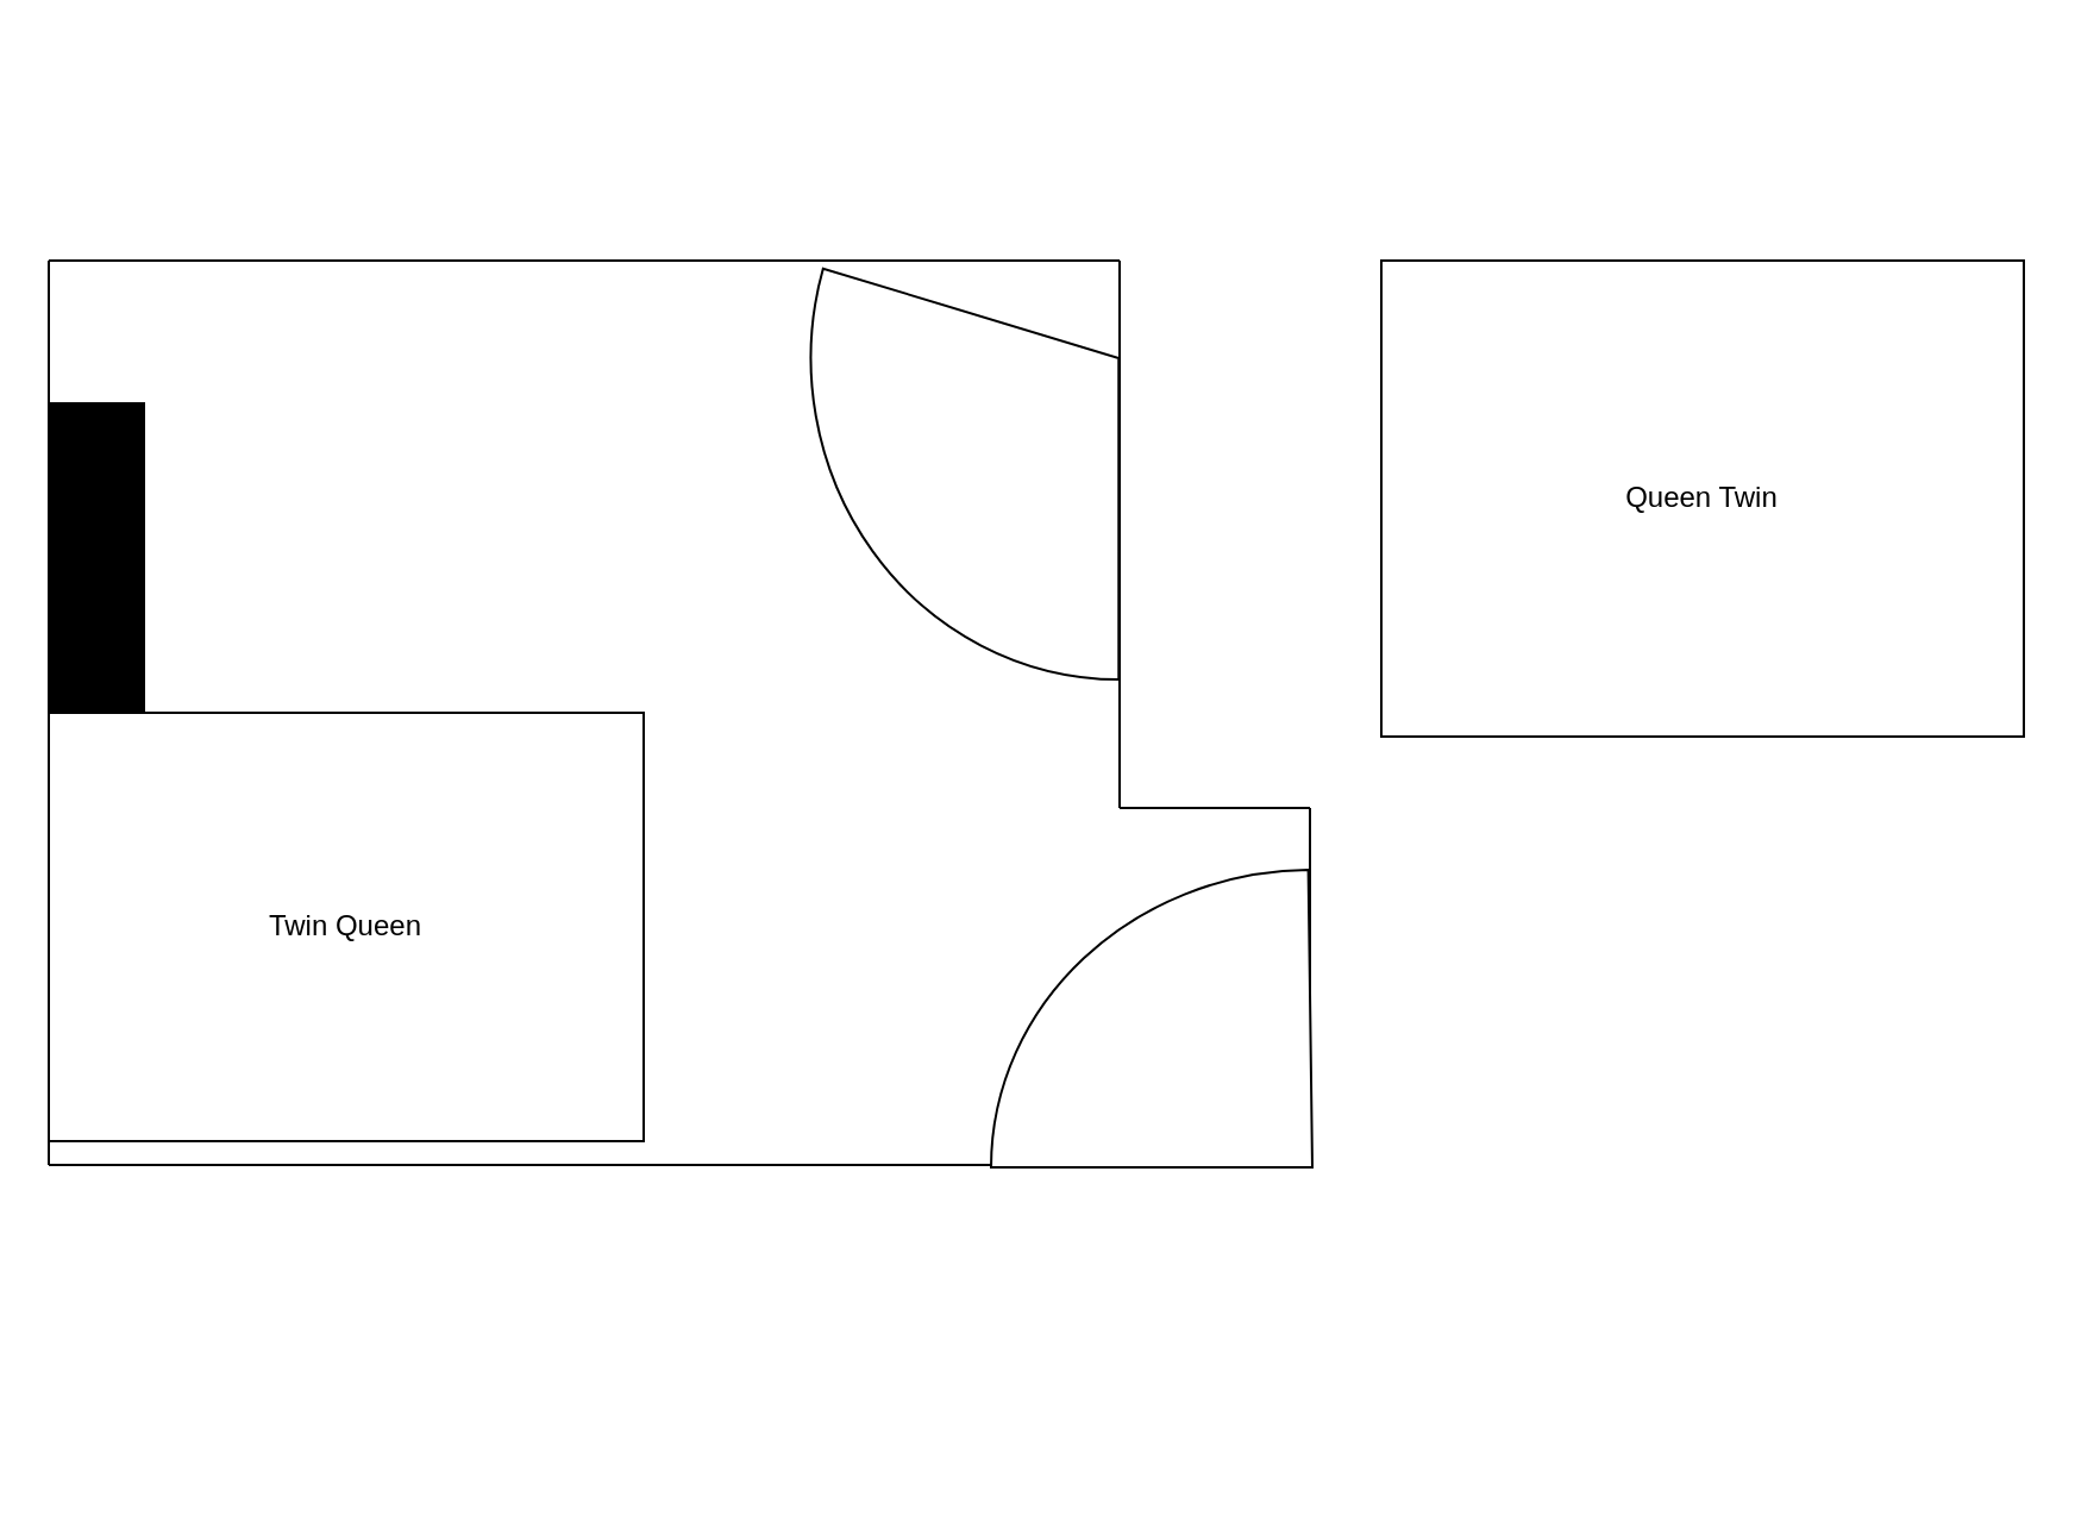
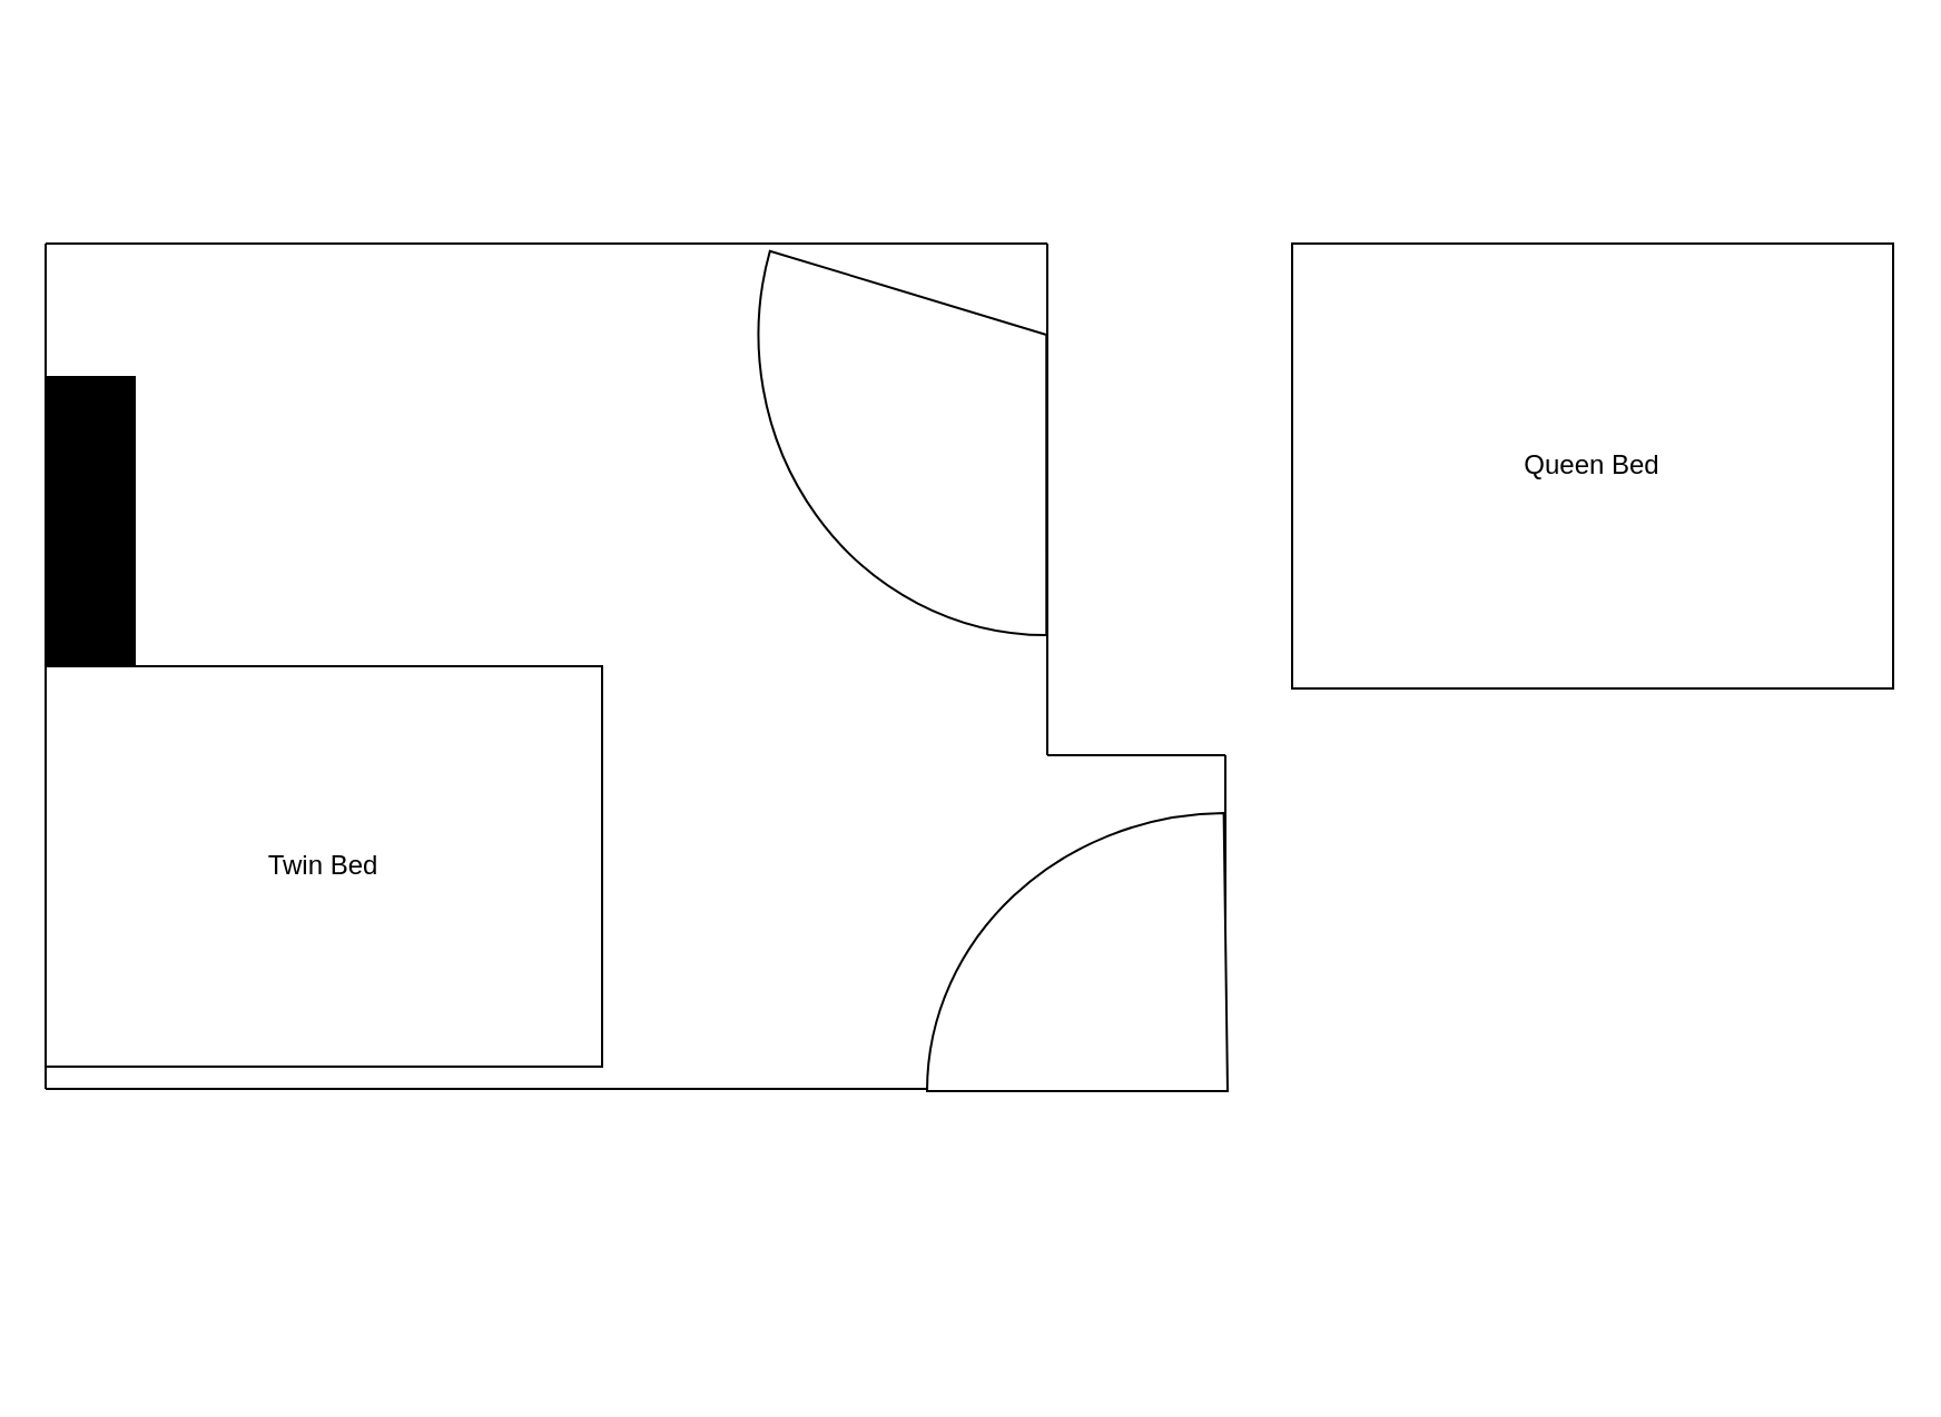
- <mxCell id="9" value="Queen Twin" style="rounded=0;whiteSpace=wrap;html=1;fillColor=#FFFFFF;" vertex="1" parent="1"><mxGeometry x="580" y="109" width="270" height="200" as="geometry" /></mxCell>
+ <mxCell id="9" value="Queen Bed" style="rounded=0;whiteSpace=wrap;html=1;fillColor=#FFFFFF;" vertex="1" parent="1"><mxGeometry x="580" y="109" width="270" height="200" as="geometry" /></mxCell>
- <mxCell id="10" value="Twin Queen" style="rounded=0;whiteSpace=wrap;html=1;fillColor=#FFFFFF;" vertex="1" parent="1"><mxGeometry x="20" y="299" width="250" height="180" as="geometry" /></mxCell>
+ <mxCell id="10" value="Twin Bed" style="rounded=0;whiteSpace=wrap;html=1;fillColor=#FFFFFF;" vertex="1" parent="1"><mxGeometry x="20" y="299" width="250" height="180" as="geometry" /></mxCell>
